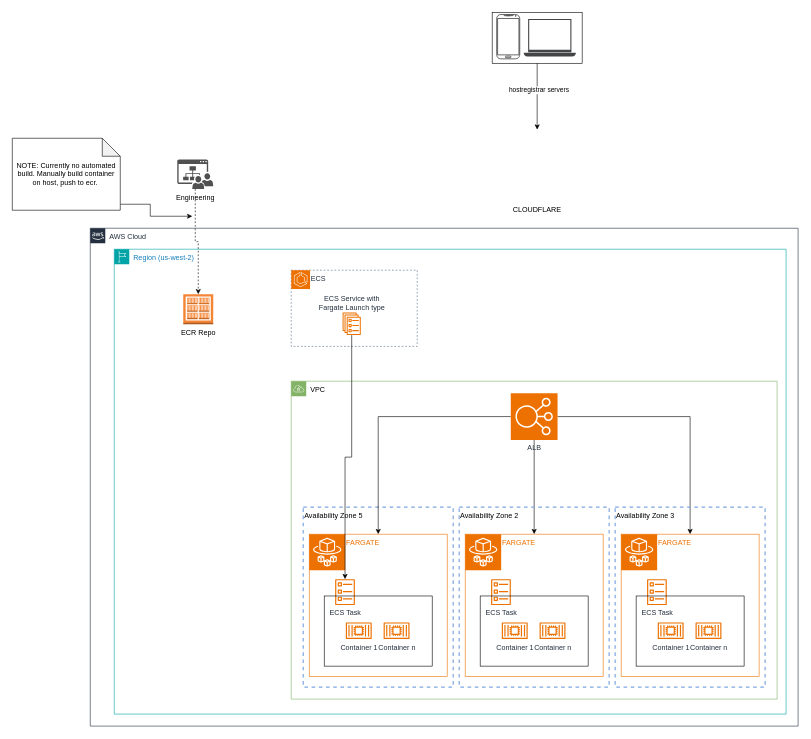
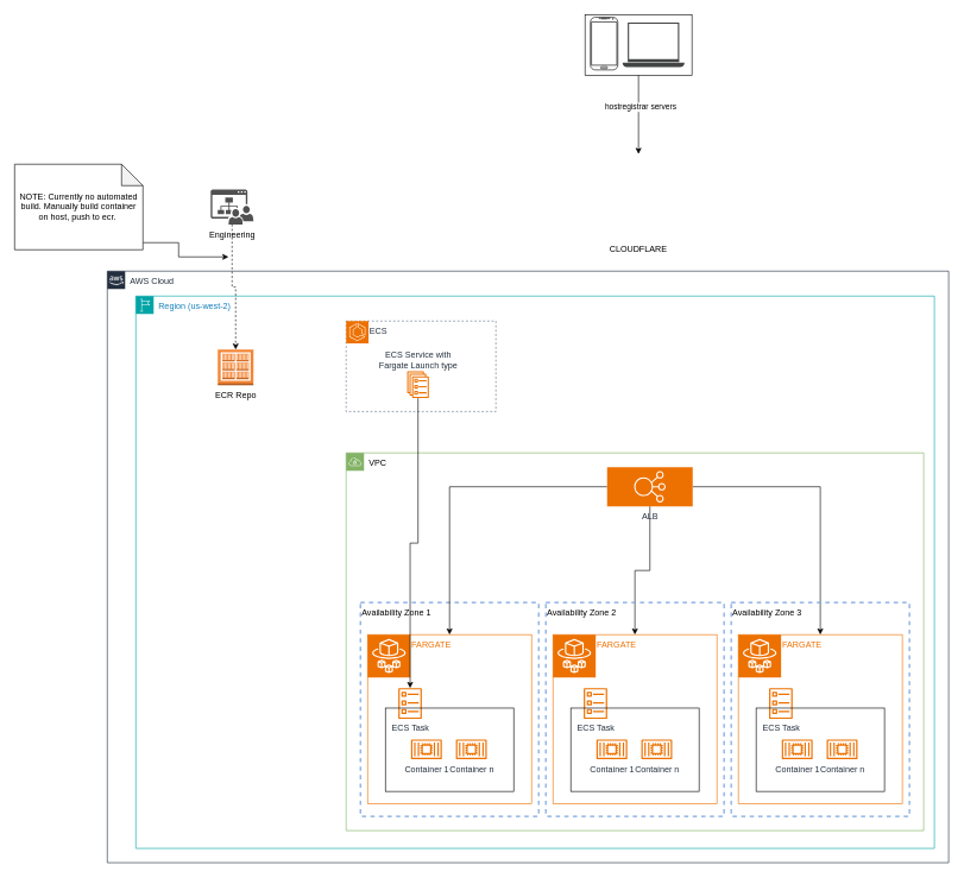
- <mxCell id="7" value="ALB" style="sketch=0;points=[[0,0,0],[0.25,0,0],[0.5,0,0],[0.75,0,0],[1,0,0],[0,1,0],[0.25,1,0],[0.5,1,0],[0.75,1,0],[1,1,0],[0,0.25,0],[0,0.5,0],[0,0.75,0],[1,0.25,0],[1,0.5,0],[1,0.75,0]];outlineConnect=0;fontColor=#232F3E;fillColor=#ED7100;strokeColor=#ffffff;dashed=0;verticalLabelPosition=bottom;verticalAlign=top;align=center;html=1;fontSize=12;fontStyle=0;aspect=fixed;shape=mxgraph.aws4.resourceIcon;resIcon=mxgraph.aws4.elastic_load_balancing;" vertex="1" parent="1"><mxGeometry x="851" y="655" width="78" height="78" as="geometry" /></mxCell>
+ <mxCell id="7" value="ALB" style="sketch=0;points=[[0,0,0],[0.25,0,0],[0.5,0,0],[0.75,0,0],[1,0,0],[0,1,0],[0.25,1,0],[0.5,1,0],[0.75,1,0],[1,1,0],[0,0.25,0],[0,0.5,0],[0,0.75,0],[1,0.25,0],[1,0.5,0],[1,0.75,0]];outlineConnect=0;fontColor=#232F3E;fillColor=#ED7100;strokeColor=#ffffff;dashed=0;verticalLabelPosition=bottom;verticalAlign=top;align=center;html=1;fontSize=12;fontStyle=0;aspect=fixed;shape=mxgraph.aws4.resourceIcon;resIcon=mxgraph.aws4.elastic_load_balancing;" vertex="1" parent="1"><mxGeometry x="851" y="655" width="120" height="55" as="geometry" /></mxCell>
- <mxCell id="3" value="Availability Zone 5" style="rounded=0;whiteSpace=wrap;html=1;fillColor=none;align=left;verticalAlign=top;dashed=1;strokeWidth=2;strokeColor=#7EA6E0;" vertex="1" parent="1"><mxGeometry x="505" y="845" width="250" height="300" as="geometry" /></mxCell>
+ <mxCell id="3" value="Availability Zone 1" style="rounded=0;whiteSpace=wrap;html=1;fillColor=none;align=left;verticalAlign=top;dashed=1;strokeWidth=2;strokeColor=#7EA6E0;" vertex="1" parent="1"><mxGeometry x="505" y="845" width="250" height="300" as="geometry" /></mxCell>
